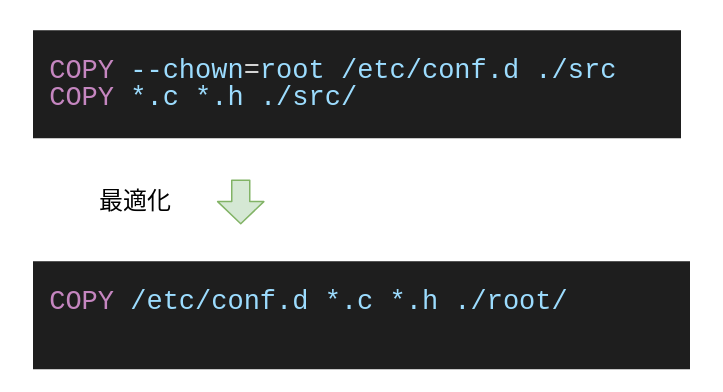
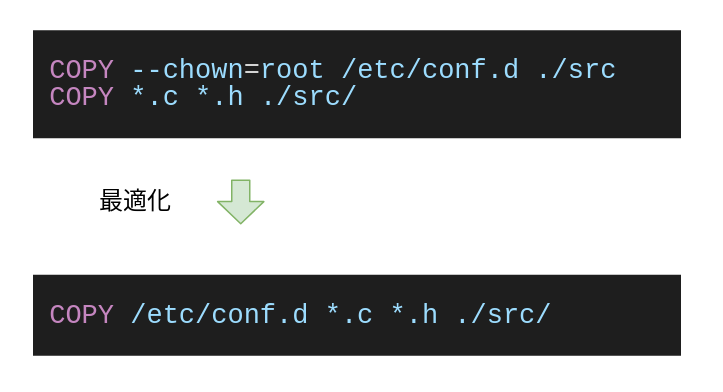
- <mxCell id="5" value="&lt;div style=&quot;background-color: rgb(30, 30, 30); font-family: Menlo, Monaco, &amp;quot;Courier New&amp;quot;, monospace; line-height: 18px; font-size: 18px;&quot;&gt;&lt;div style=&quot;&quot;&gt;&lt;div style=&quot;color: rgb(212, 212, 212); line-height: 18px;&quot;&gt;&lt;span style=&quot;color: #c586c0;&quot;&gt;&lt;br&gt;&lt;/span&gt;&lt;/div&gt;&lt;div style=&quot;line-height: 18px;&quot;&gt;&lt;span style=&quot;color: rgb(197, 134, 192);&quot;&gt;&amp;nbsp;COPY&lt;/span&gt;&lt;font color=&quot;#d4d4d4&quot;&gt;&amp;nbsp;&lt;/font&gt;&lt;span style=&quot;color: rgb(156, 220, 254);&quot;&gt;/etc/conf.d *.c *.h ./root/&amp;nbsp; &amp;nbsp; &amp;nbsp; &amp;nbsp;&amp;nbsp;&lt;/span&gt;&lt;/div&gt;&lt;div style=&quot;line-height: 18px;&quot;&gt;&lt;br&gt;&lt;/div&gt;&lt;/div&gt;&lt;/div&gt;" style="text;html=1;strokeColor=none;fillColor=none;align=left;verticalAlign=middle;whiteSpace=wrap;rounded=0;labelBackgroundColor=none;fontSize=14;fontColor=#000000;fontFamily=Noto Sans JP;fontSource=https%3A%2F%2Ffonts.googleapis.com%2Fcss%3Ffamily%3DNoto%2BSans%2BJP;" parent="1" vertex="1"><mxGeometry y="179" width="440" height="60" as="geometry" x="20" /></mxCell>
+ <mxCell id="5" value="&lt;div style=&quot;background-color: rgb(30, 30, 30); font-family: Menlo, Monaco, &amp;quot;Courier New&amp;quot;, monospace; line-height: 18px; font-size: 18px;&quot;&gt;&lt;div style=&quot;&quot;&gt;&lt;div style=&quot;color: rgb(212, 212, 212); line-height: 18px;&quot;&gt;&lt;span style=&quot;color: #c586c0;&quot;&gt;&lt;br&gt;&lt;/span&gt;&lt;/div&gt;&lt;div style=&quot;line-height: 18px;&quot;&gt;&lt;span style=&quot;color: rgb(197, 134, 192);&quot;&gt;&amp;nbsp;COPY&lt;/span&gt;&lt;font color=&quot;#d4d4d4&quot;&gt;&amp;nbsp;&lt;/font&gt;&lt;span style=&quot;color: rgb(156, 220, 254);&quot;&gt;/etc/conf.d *.c *.h ./src/&amp;nbsp; &amp;nbsp; &amp;nbsp; &amp;nbsp;&amp;nbsp;&lt;/span&gt;&lt;/div&gt;&lt;div style=&quot;line-height: 18px;&quot;&gt;&lt;br&gt;&lt;/div&gt;&lt;/div&gt;&lt;/div&gt;" style="text;html=1;strokeColor=none;fillColor=none;align=left;verticalAlign=middle;whiteSpace=wrap;rounded=0;labelBackgroundColor=none;fontSize=14;fontColor=#000000;fontFamily=Noto Sans JP;fontSource=https%3A%2F%2Ffonts.googleapis.com%2Fcss%3Ffamily%3DNoto%2BSans%2BJP;" parent="1" vertex="1"><mxGeometry y="179" width="440" height="60" as="geometry" x="20" /></mxCell>
